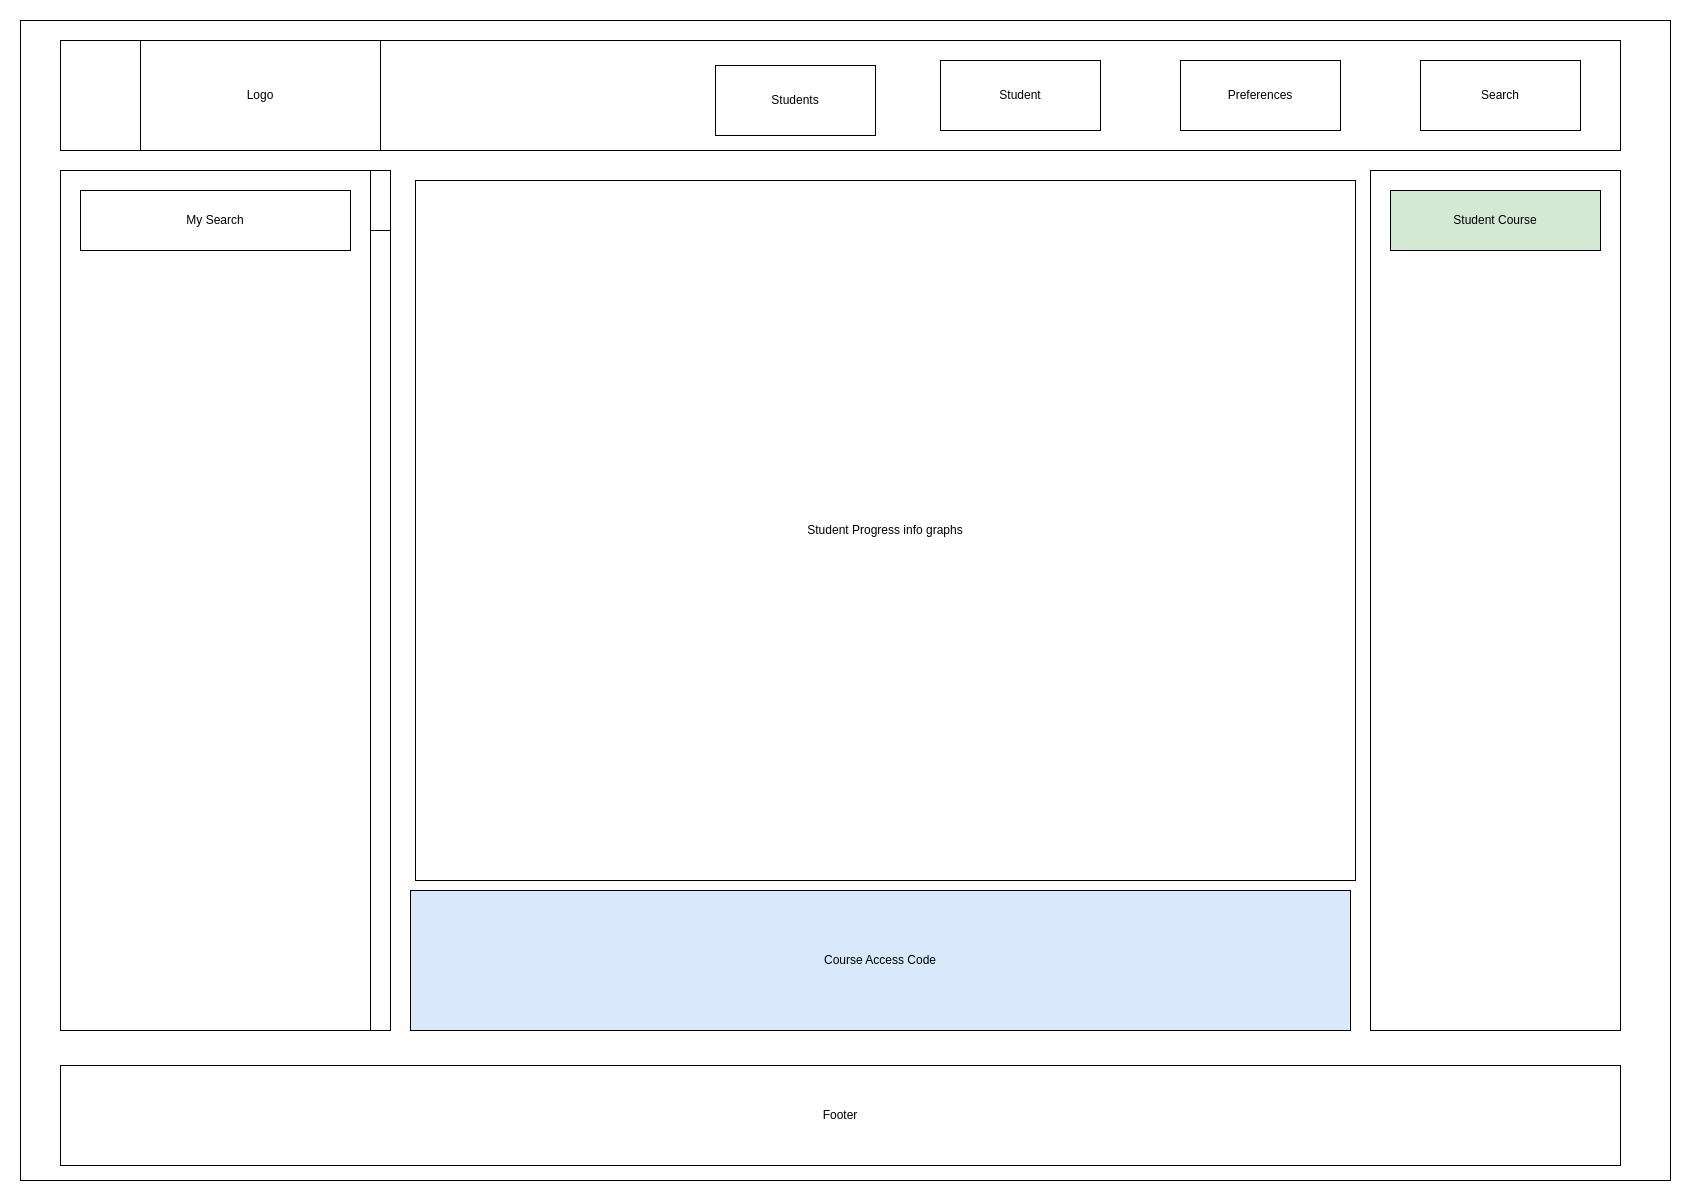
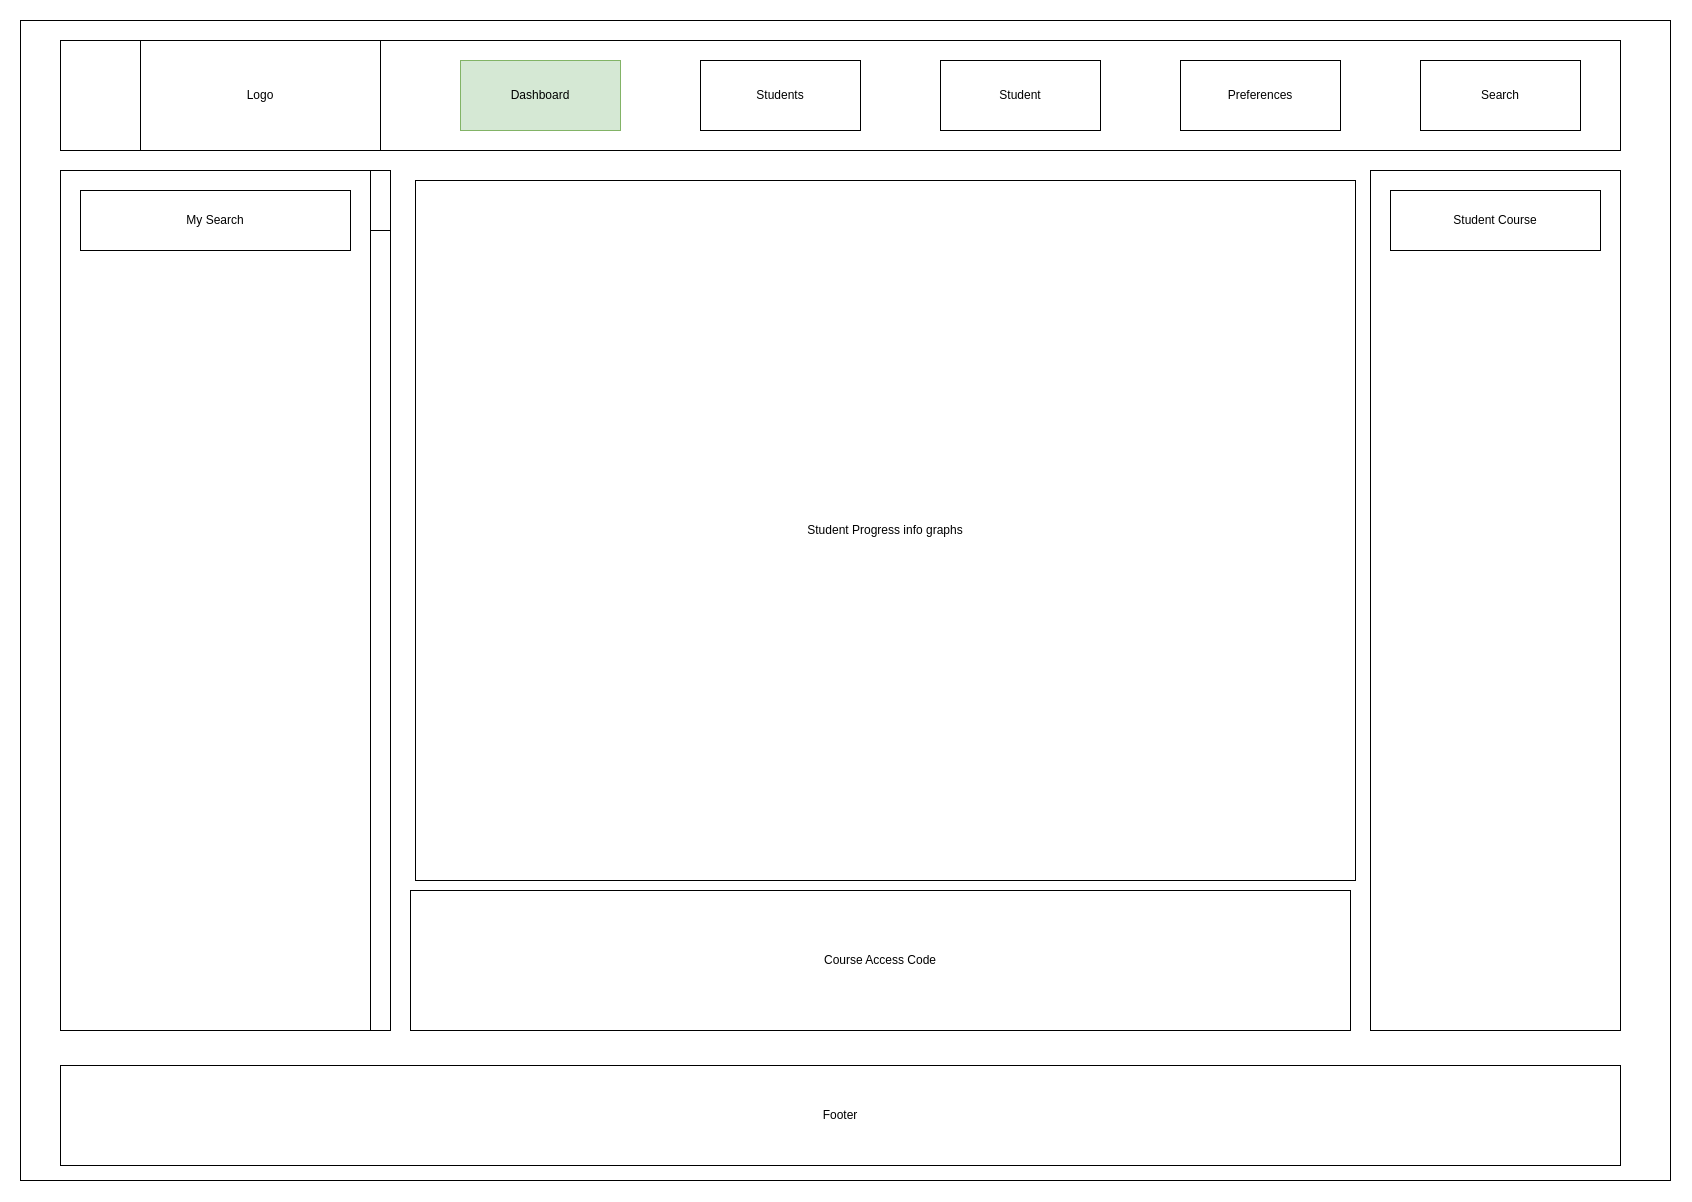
+ <mxCell id="10" value="Dashboard" style="rounded=0;whiteSpace=wrap;html=1;fillColor=#d5e8d4;strokeColor=#82b366;" parent="1" vertex="1"><mxGeometry x="460" y="60" width="160" height="70" as="geometry" /></mxCell>
- <mxCell id="5" value="Students" style="rounded=0;whiteSpace=wrap;html=1;" parent="1" vertex="1"><mxGeometry x="715" y="65" width="160" height="70" as="geometry" /></mxCell>
+ <mxCell id="5" value="Students" style="rounded=0;whiteSpace=wrap;html=1;" parent="1" vertex="1"><mxGeometry x="700" y="60" width="160" height="70" as="geometry" /></mxCell>
- <mxCell id="18" value="Student Course" style="rounded=0;whiteSpace=wrap;html=1;fillColor=#d5e8d4;" parent="1" vertex="1"><mxGeometry x="1390" y="190" width="210" height="60" as="geometry" /></mxCell>
+ <mxCell id="18" value="Student Course" style="rounded=0;whiteSpace=wrap;html=1;" parent="1" vertex="1"><mxGeometry x="1390" y="190" width="210" height="60" as="geometry" /></mxCell>
- <mxCell id="13" value="Course Access Code" style="rounded=0;whiteSpace=wrap;html=1;fillColor=#dae8fc;" parent="1" vertex="1"><mxGeometry x="410" y="890" width="940" height="140" as="geometry" /></mxCell>
+ <mxCell id="13" value="Course Access Code" style="rounded=0;whiteSpace=wrap;html=1;" parent="1" vertex="1"><mxGeometry x="410" y="890" width="940" height="140" as="geometry" /></mxCell>
